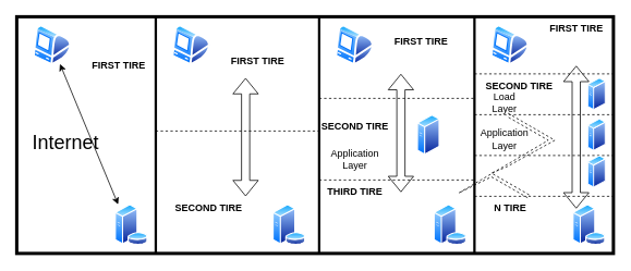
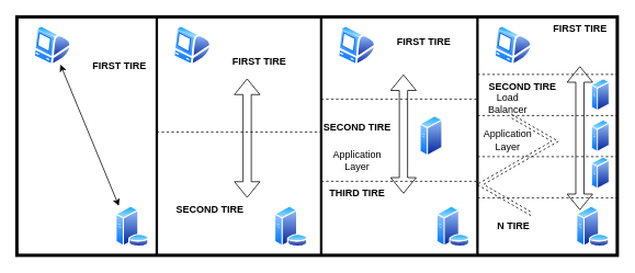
- <mxCell id="41" value="Load Layer" style="text;html=1;align=center;verticalAlign=middle;whiteSpace=wrap;rounded=0;" vertex="1" parent="1"><mxGeometry x="587" y="110" width="60" height="30" as="geometry" /></mxCell>
+ <mxCell id="41" value="Load Balancer" style="text;html=1;align=center;verticalAlign=middle;whiteSpace=wrap;rounded=0;" vertex="1" parent="1"><mxGeometry x="587" y="110" width="60" height="30" as="geometry" /></mxCell>
- <mxCell id="14" value="&lt;font style=&quot;font-size: 24px;&quot;&gt;Internet&lt;/font&gt;" style="text;html=1;align=center;verticalAlign=middle;whiteSpace=wrap;rounded=0;" vertex="1" parent="1"><mxGeometry x="50" y="160" width="60" height="30" as="geometry" /></mxCell>
- <mxCell id="28" value="&lt;b&gt;N TIRE&lt;/b&gt;" style="text;html=1;align=center;verticalAlign=middle;whiteSpace=wrap;rounded=0;" vertex="1" parent="1"><mxGeometry x="578.5" y="240" width="90" height="30" as="geometry" /></mxCell>
+ <mxCell id="28" value="&lt;b&gt;N TIRE&lt;/b&gt;" style="text;html=1;align=center;verticalAlign=middle;whiteSpace=wrap;rounded=0;" vertex="1" parent="1"><mxGeometry x="578.5" y="260" width="90" height="30" as="geometry" /></mxCell>
